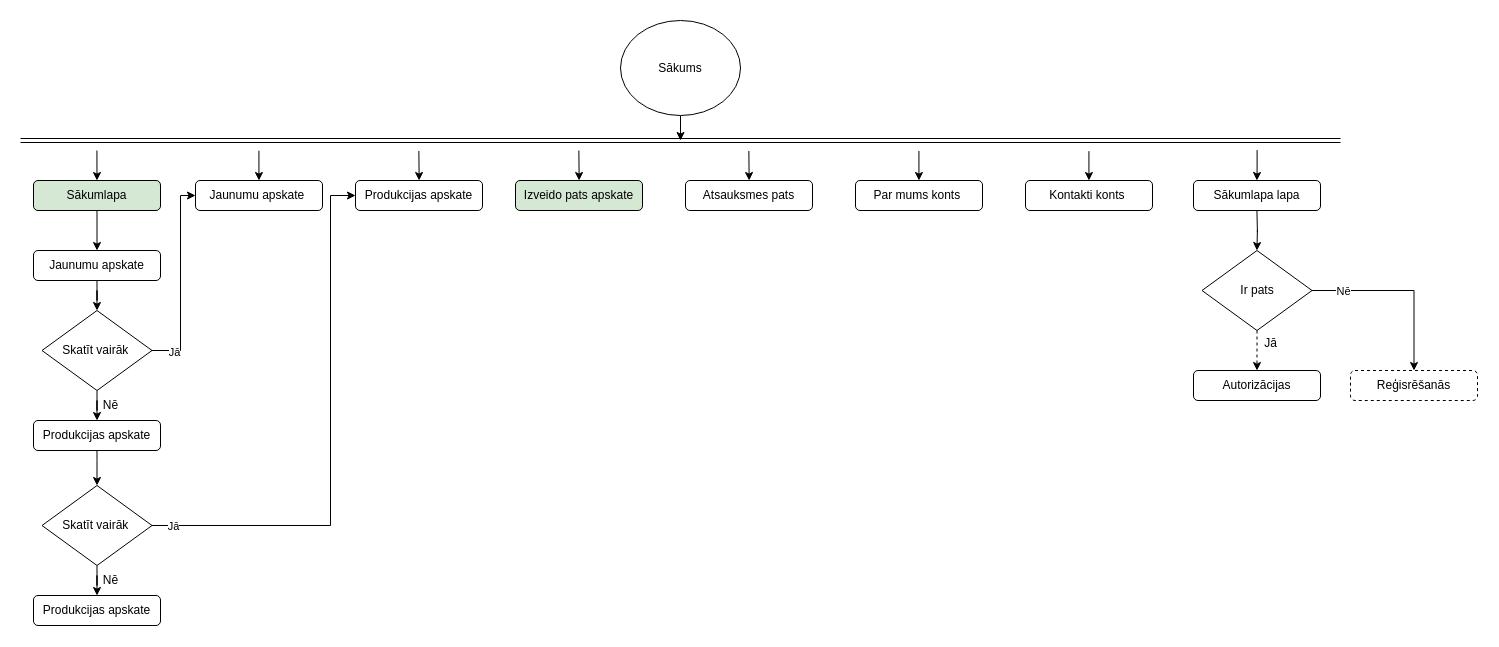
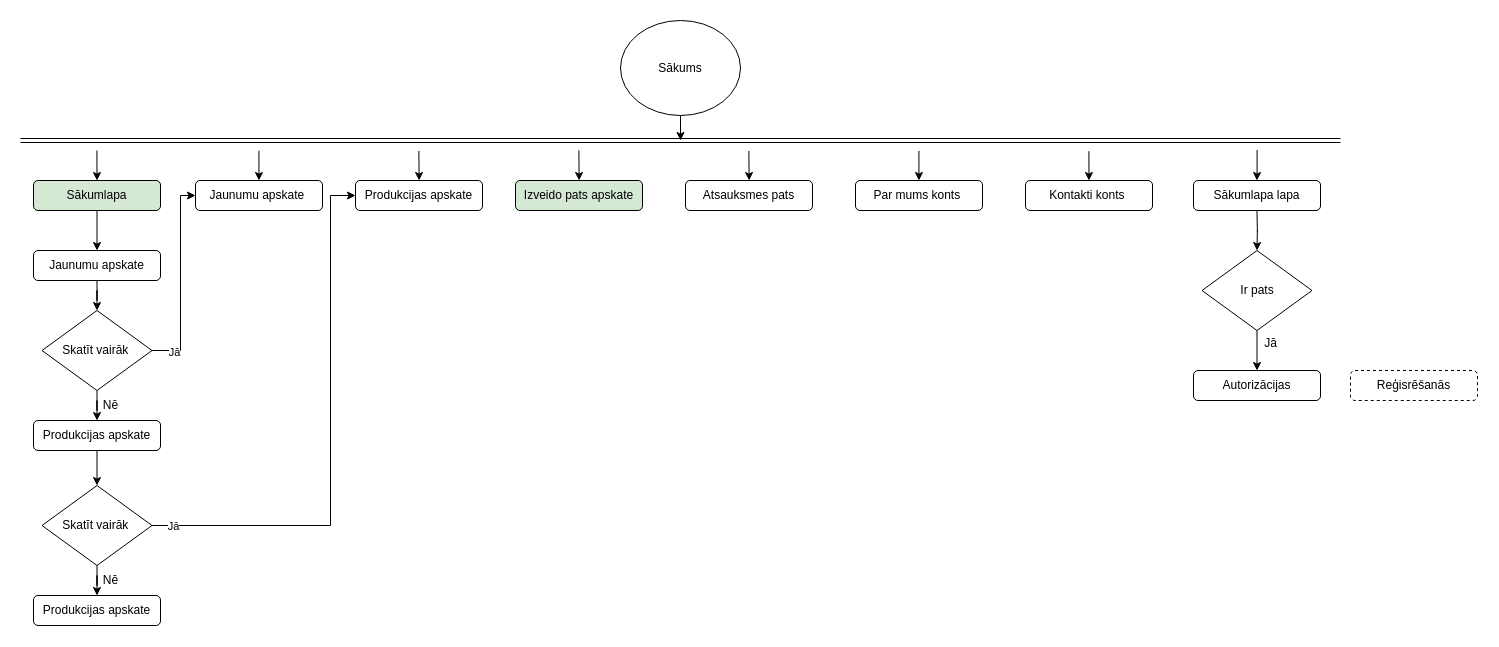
- <mxCell id="32" style="edgeStyle=orthogonalEdgeStyle;rounded=0;orthogonalLoop=1;jettySize=auto;html=1;entryX=0.5;entryY=0;entryDx=0;entryDy=0;" edge="1" parent="1" source="34" target="36"><mxGeometry relative="1" as="geometry" /></mxCell>
- <mxCell id="33" value="Nē" style="edgeLabel;html=1;align=center;verticalAlign=middle;resizable=0;points=[];" vertex="1" connectable="0" parent="32"><mxGeometry x="-0.66" relative="1" as="geometry"><mxPoint as="offset" /></mxGeometry></mxCell>
- <mxCell id="31" style="edgeStyle=orthogonalEdgeStyle;rounded=0;orthogonalLoop=1;jettySize=auto;html=1;entryX=0.5;entryY=0;entryDx=0;entryDy=0;dashed=1;" edge="1" parent="1" source="34" target="35"><mxGeometry relative="1" as="geometry" /></mxCell>
+ <mxCell id="31" style="edgeStyle=orthogonalEdgeStyle;rounded=0;orthogonalLoop=1;jettySize=auto;html=1;entryX=0.5;entryY=0;entryDx=0;entryDy=0;" edge="1" parent="1" source="34" target="35"><mxGeometry relative="1" as="geometry" /></mxCell>
